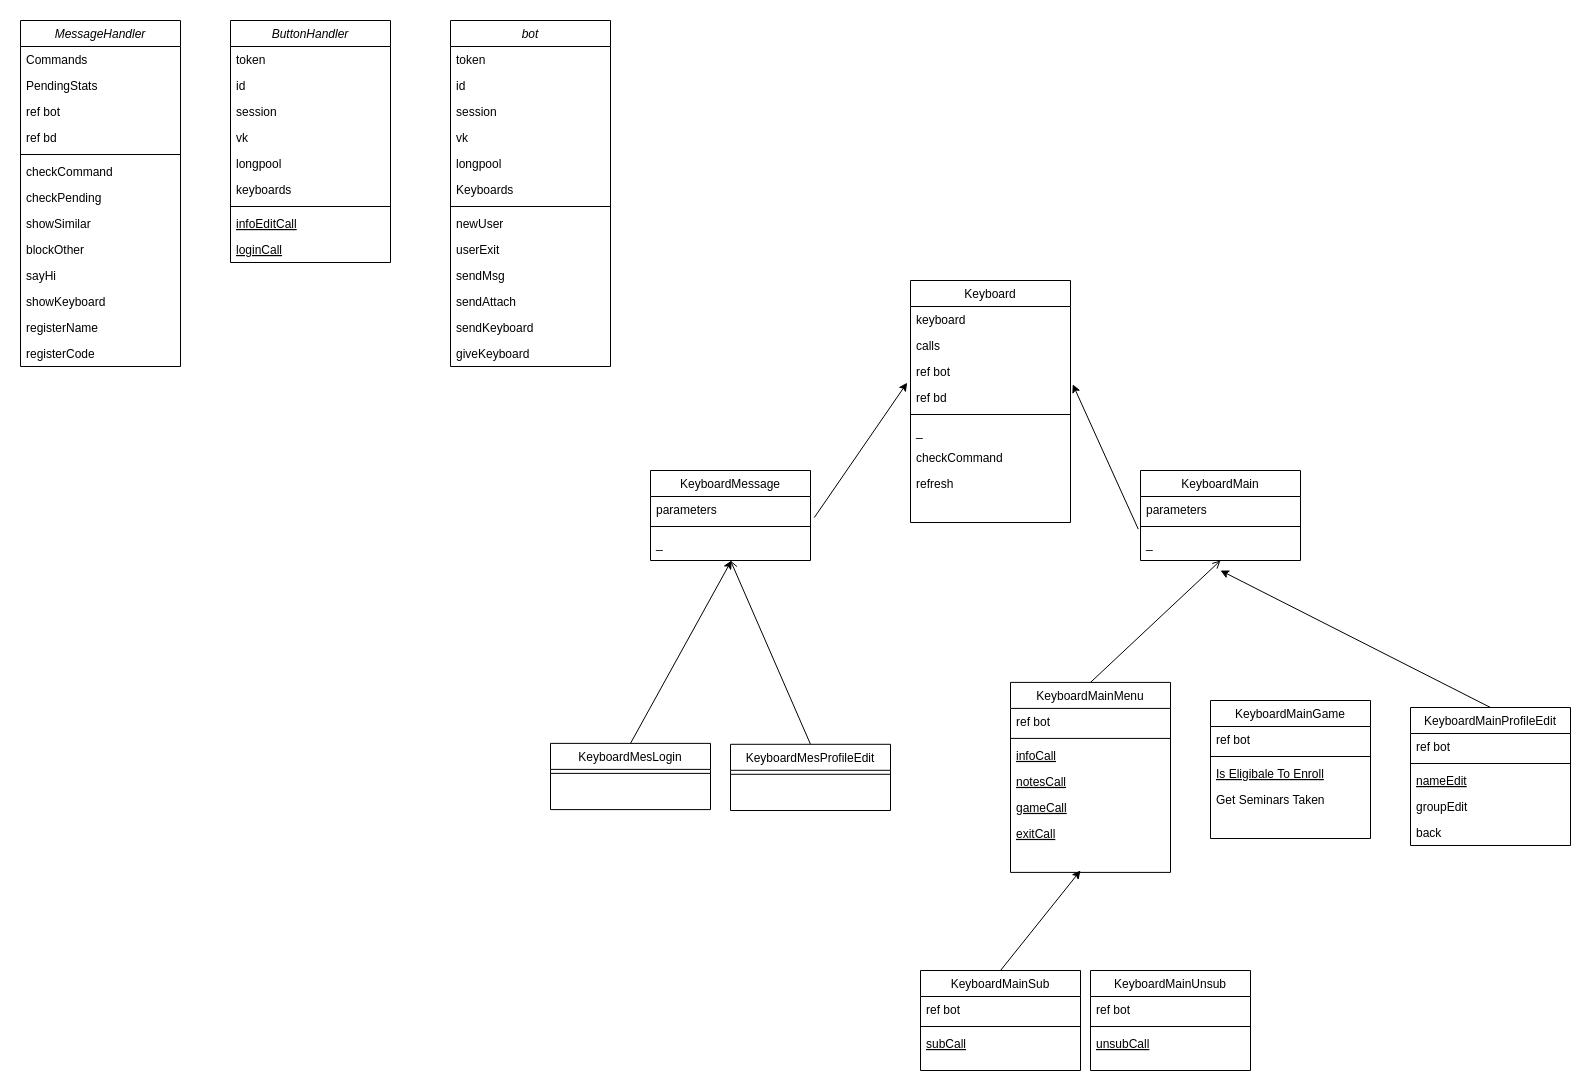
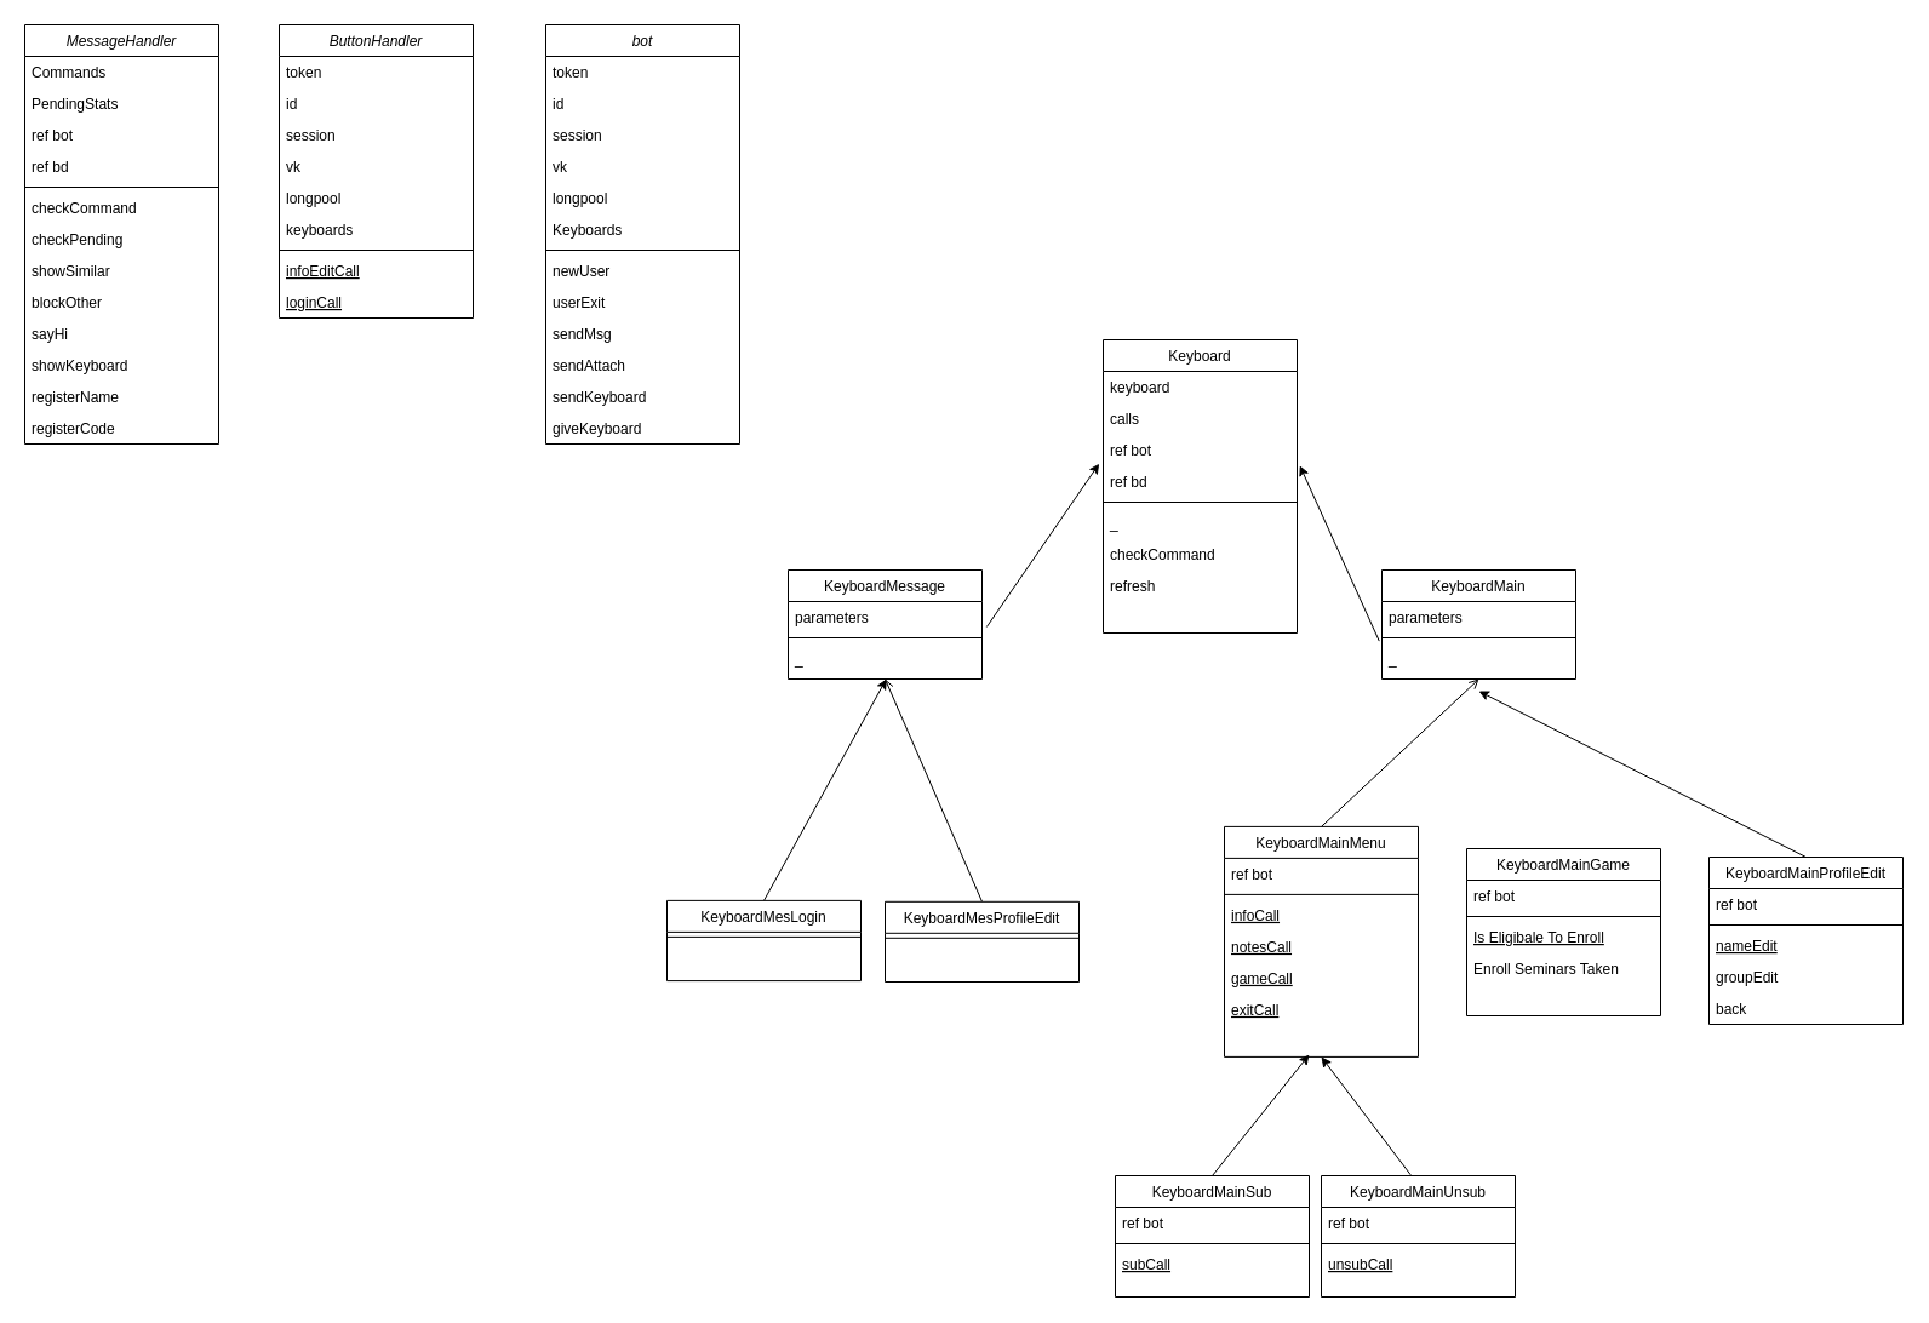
- <mxCell id="84" value="Get Seminars Taken" style="text;align=left;verticalAlign=top;spacingLeft=4;spacingRight=4;overflow=hidden;rotatable=0;points=[[0,0.5],[1,0.5]];portConstraint=eastwest;" vertex="1" parent="80"><mxGeometry y="86" width="160" height="26" as="geometry" /></mxCell>
+ <mxCell id="84" value="Enroll Seminars Taken" style="text;align=left;verticalAlign=top;spacingLeft=4;spacingRight=4;overflow=hidden;rotatable=0;points=[[0,0.5],[1,0.5]];portConstraint=eastwest;" vertex="1" parent="80"><mxGeometry y="86" width="160" height="26" as="geometry" /></mxCell>
+ <mxCell id="7" value="" style="endArrow=classic;html=1;entryX=0.5;entryY=1;entryDx=0;entryDy=0;exitX=0.461;exitY=-0.007;exitDx=0;exitDy=0;exitPerimeter=0;" edge="1" parent="1" source="72" target="41"><mxGeometry width="50" height="50" relative="1" as="geometry"><mxPoint x="1090" y="940" as="sourcePoint" /><mxPoint x="1140" y="890" as="targetPoint" /></mxGeometry></mxCell>
